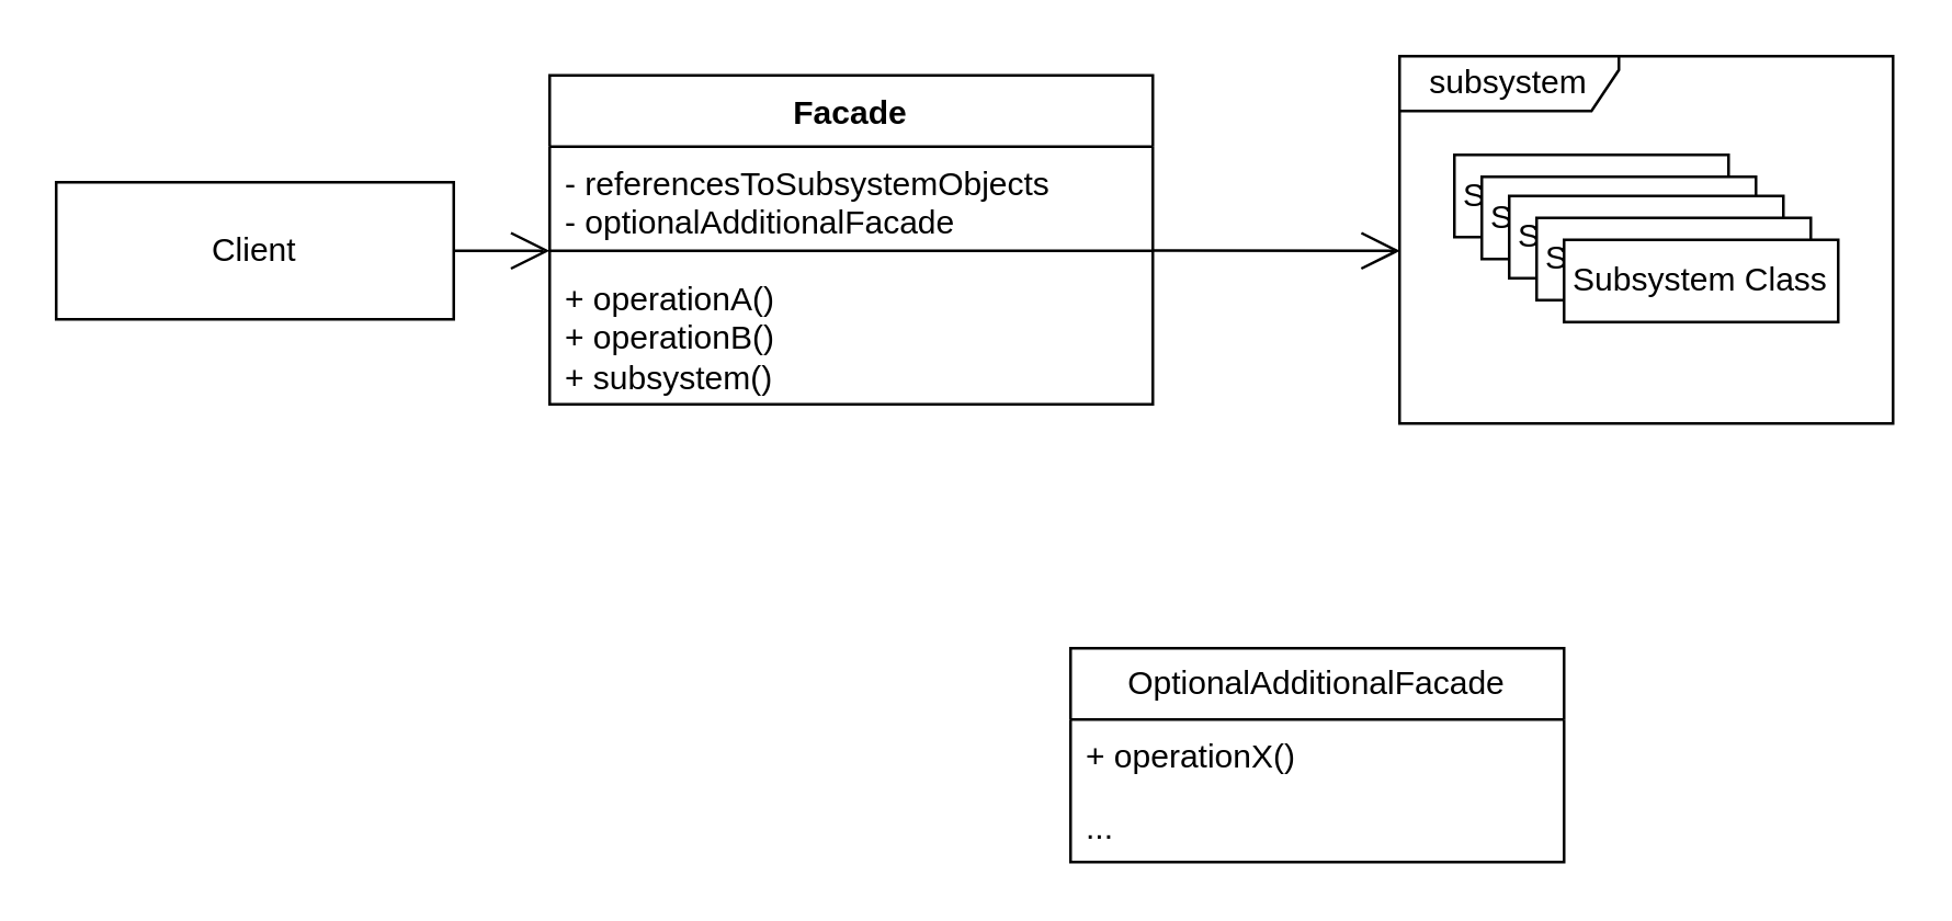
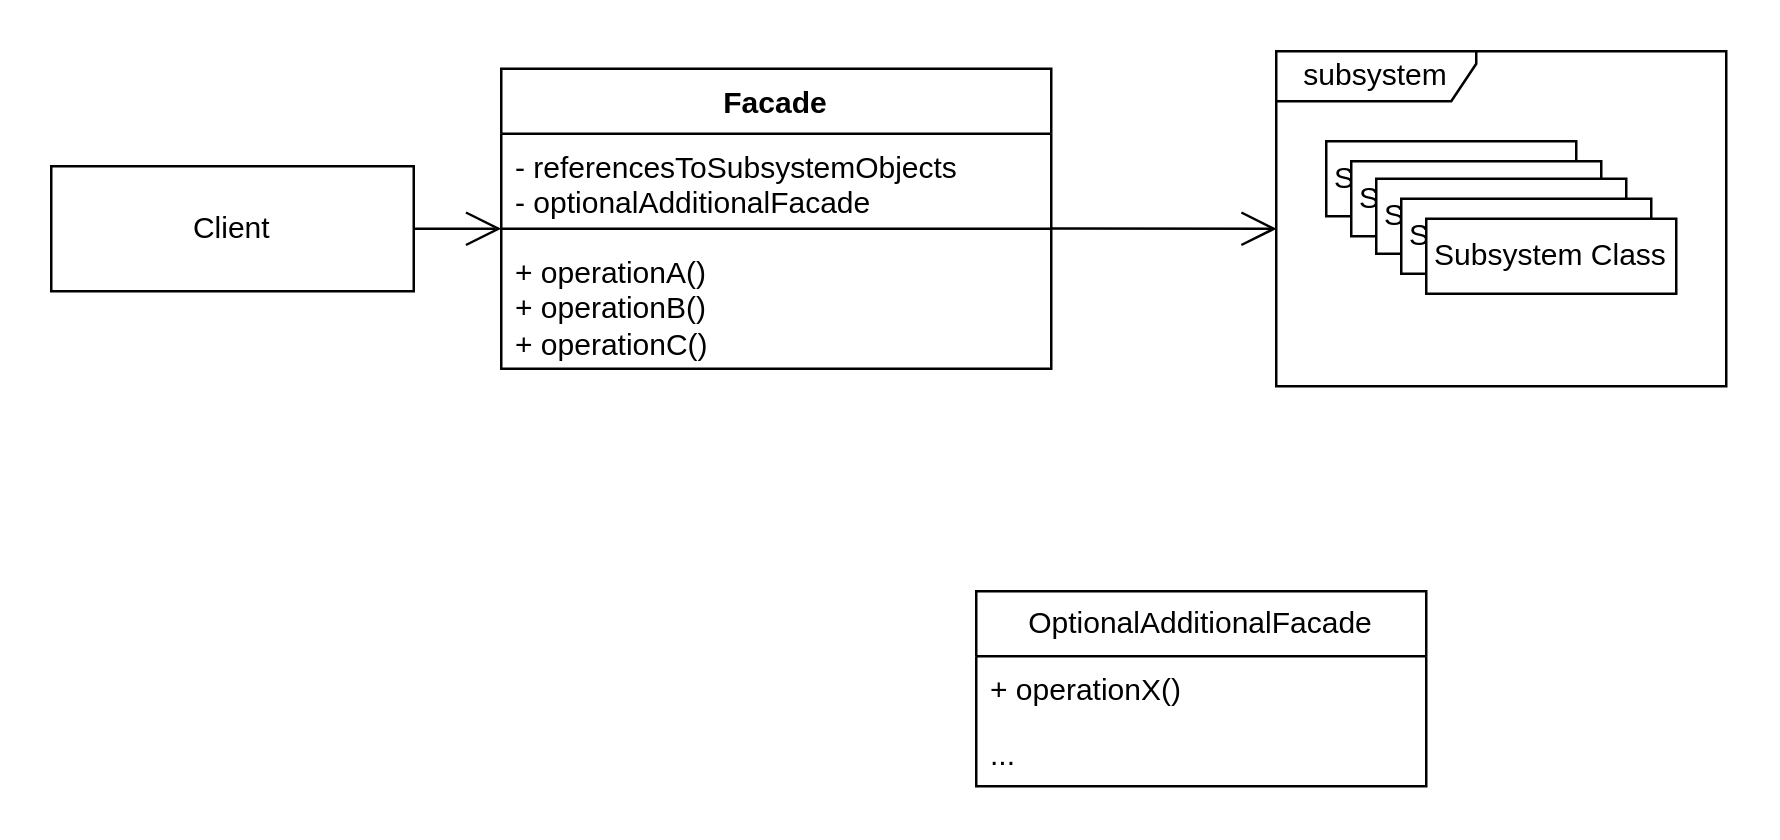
- <mxCell id="6" value="+ operationA()&lt;br&gt;+ operationB()&lt;br&gt;+ subsystem()" style="text;strokeColor=none;fillColor=none;align=left;verticalAlign=top;spacingLeft=4;spacingRight=4;overflow=hidden;rotatable=0;points=[[0,0.5],[1,0.5]];portConstraint=eastwest;whiteSpace=wrap;html=1;" parent="3" vertex="1"><mxGeometry y="68" width="220" height="52" as="geometry" /></mxCell>
+ <mxCell id="6" value="+ operationA()&lt;br&gt;+ operationB()&lt;br&gt;+ operationC()" style="text;strokeColor=none;fillColor=none;align=left;verticalAlign=top;spacingLeft=4;spacingRight=4;overflow=hidden;rotatable=0;points=[[0,0.5],[1,0.5]];portConstraint=eastwest;whiteSpace=wrap;html=1;" parent="3" vertex="1"><mxGeometry y="68" width="220" height="52" as="geometry" /></mxCell>
